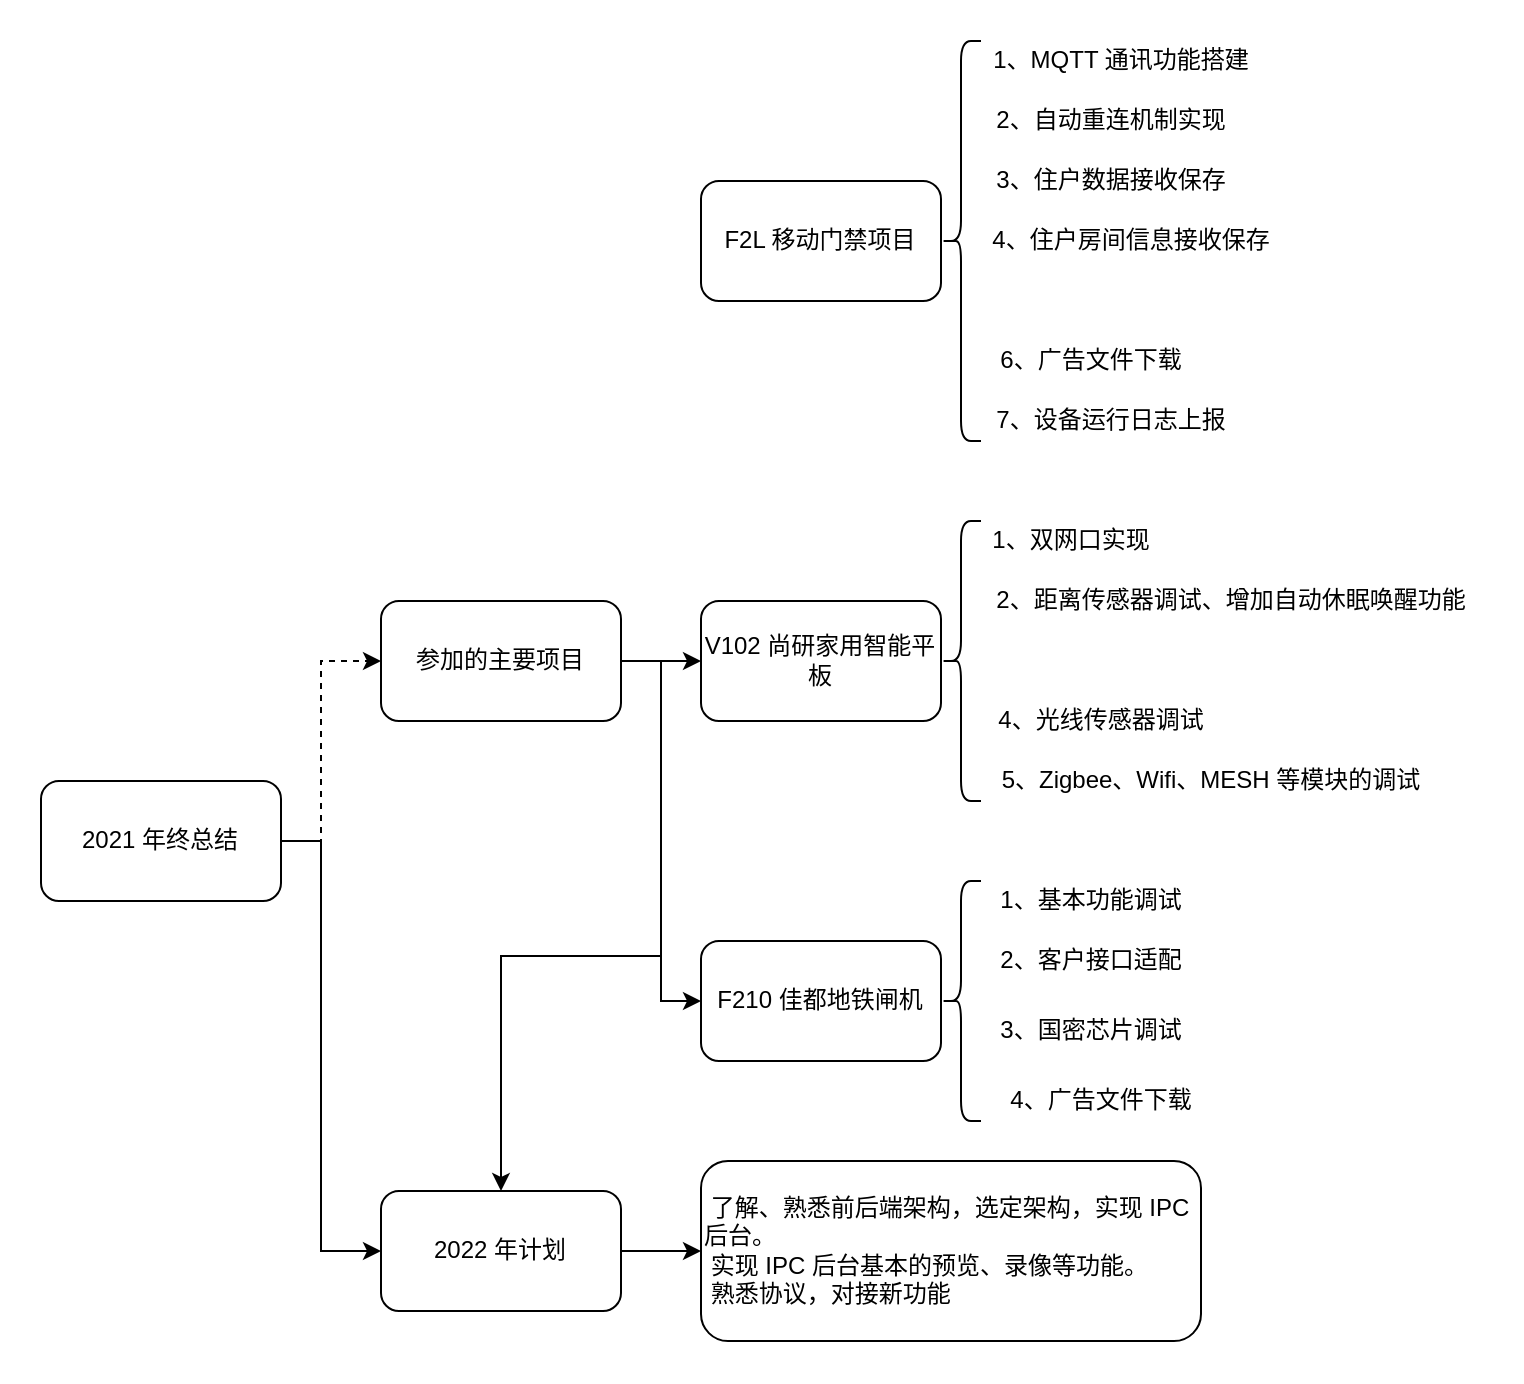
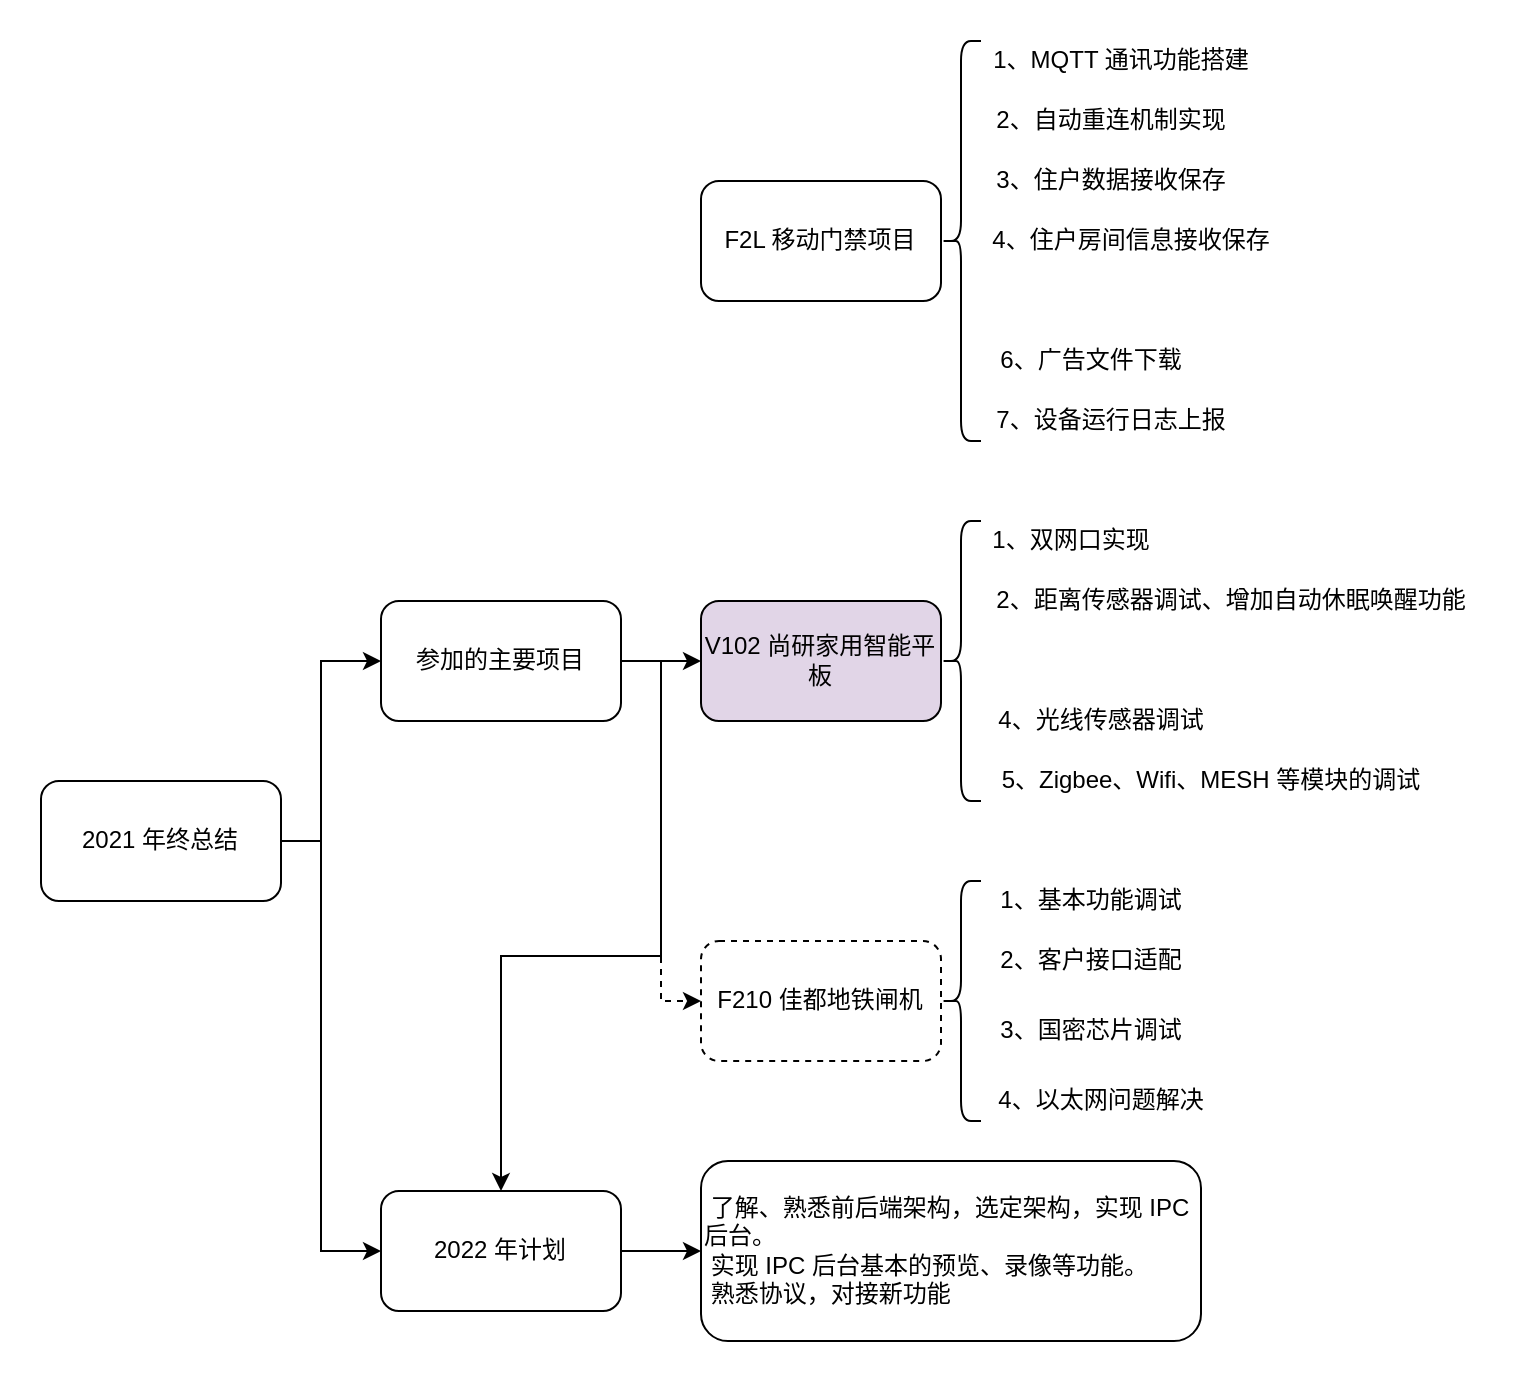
- <mxCell id="10" value="V102 尚研家用智能平板" style="whiteSpace=wrap;html=1;rounded=1;" vertex="1" parent="1"><mxGeometry x="350" y="300" width="120" height="60" as="geometry" /></mxCell>
+ <mxCell id="10" value="V102 尚研家用智能平板" style="whiteSpace=wrap;html=1;rounded=1;fillColor=#e1d5e7;" vertex="1" parent="1"><mxGeometry x="350" y="300" width="120" height="60" as="geometry" /></mxCell>
- <mxCell id="2" style="edgeStyle=orthogonalEdgeStyle;rounded=0;orthogonalLoop=1;jettySize=auto;html=1;entryX=0;entryY=0.5;entryDx=0;entryDy=0;dashed=1;" edge="1" parent="1" source="4" target="8"><mxGeometry relative="1" as="geometry"><Array as="points"><mxPoint x="160" y="420" /><mxPoint x="160" y="330" /></Array></mxGeometry></mxCell>
+ <mxCell id="2" style="edgeStyle=orthogonalEdgeStyle;rounded=0;orthogonalLoop=1;jettySize=auto;html=1;entryX=0;entryY=0.5;entryDx=0;entryDy=0;" edge="1" parent="1" source="4" target="8"><mxGeometry relative="1" as="geometry"><Array as="points"><mxPoint x="160" y="420" /><mxPoint x="160" y="330" /></Array></mxGeometry></mxCell>
- <mxCell id="7" value="" style="edgeStyle=orthogonalEdgeStyle;rounded=0;orthogonalLoop=1;jettySize=auto;html=1;" edge="1" parent="1" source="8" target="11"><mxGeometry relative="1" as="geometry"><Array as="points"><mxPoint x="330" y="330" /><mxPoint x="330" y="500" /></Array></mxGeometry></mxCell>
+ <mxCell id="7" value="" style="edgeStyle=orthogonalEdgeStyle;rounded=0;orthogonalLoop=1;jettySize=auto;html=1;dashed=1;" edge="1" parent="1" source="8" target="11"><mxGeometry relative="1" as="geometry"><Array as="points"><mxPoint x="330" y="330" /><mxPoint x="330" y="500" /></Array></mxGeometry></mxCell>
- <mxCell id="11" value="F210 佳都地铁闸机" style="whiteSpace=wrap;html=1;rounded=1;" vertex="1" parent="1"><mxGeometry x="350" y="470" width="120" height="60" as="geometry" /></mxCell>
+ <mxCell id="11" value="F210 佳都地铁闸机" style="whiteSpace=wrap;html=1;rounded=1;dashed=1;" vertex="1" parent="1"><mxGeometry x="350" y="470" width="120" height="60" as="geometry" /></mxCell>
- <mxCell id="28" value="4、广告文件下载" style="text;html=1;align=center;verticalAlign=middle;resizable=0;points=[];autosize=1;strokeColor=none;fillColor=none;" vertex="1" parent="1"><mxGeometry x="490" y="540" width="120" height="20" as="geometry" /></mxCell>
+ <mxCell id="28" value="4、以太网问题解决" style="text;html=1;align=center;verticalAlign=middle;resizable=0;points=[];autosize=1;strokeColor=none;fillColor=none;" vertex="1" parent="1"><mxGeometry x="490" y="540" width="120" height="20" as="geometry" /></mxCell>
